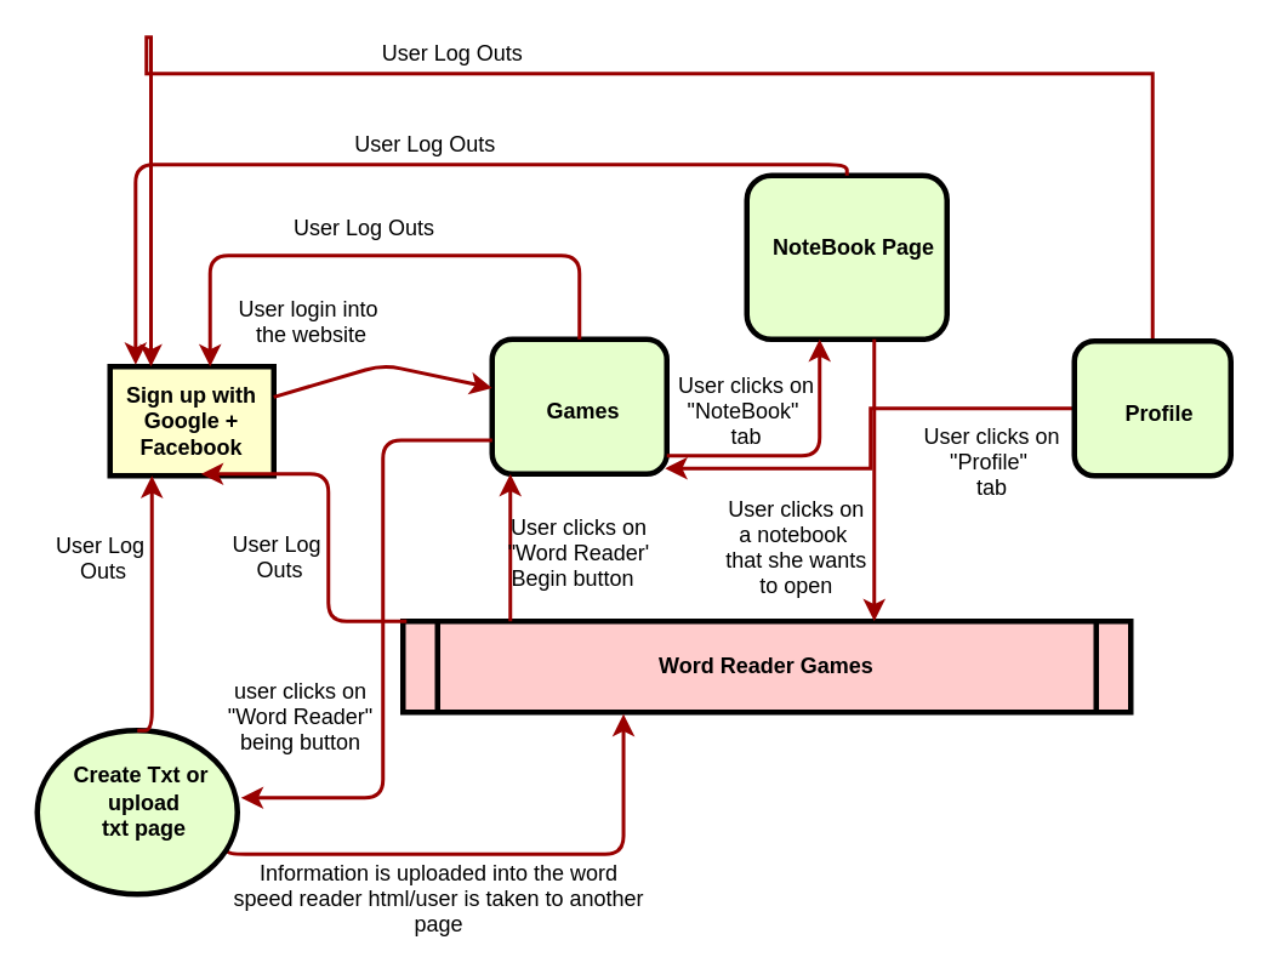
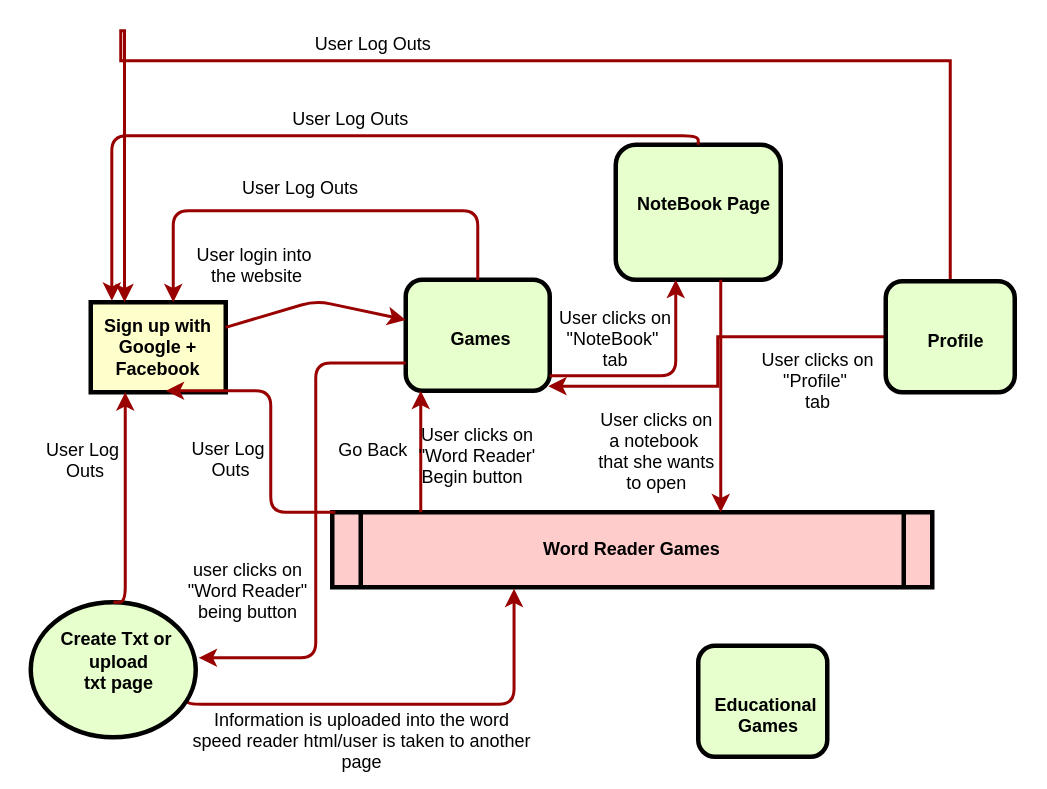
+ <mxCell id="10" value="Go Back" style="text;spacingTop=-5;align=center" parent="1" vertex="1"><mxGeometry x="233.5" y="291" width="30" height="20" as="geometry" /></mxCell>
+ <mxCell id="33" value="&lt;p style=&quot;margin: 0px ; margin-top: 4px ; text-align: center ; text-decoration: underline&quot;&gt;&lt;/p&gt;&lt;p style=&quot;margin: 0px ; margin-left: 8px&quot;&gt;&lt;br&gt;&lt;/p&gt;&lt;p style=&quot;margin: 0px ; margin-left: 8px&quot;&gt;&lt;br&gt;&lt;/p&gt;&lt;p style=&quot;margin: 0px ; margin-left: 8px&quot;&gt;Educational&amp;nbsp;&lt;/p&gt;&lt;p style=&quot;margin: 0px ; margin-left: 8px&quot;&gt;Games&lt;/p&gt;" style="verticalAlign=middle;align=center;overflow=fill;fontSize=12;fontFamily=Helvetica;html=1;rounded=1;fontStyle=1;strokeWidth=3;fillColor=#E6FFCC" vertex="1" parent="1"><mxGeometry x="465" y="430" width="86" height="74" as="geometry" /></mxCell>
